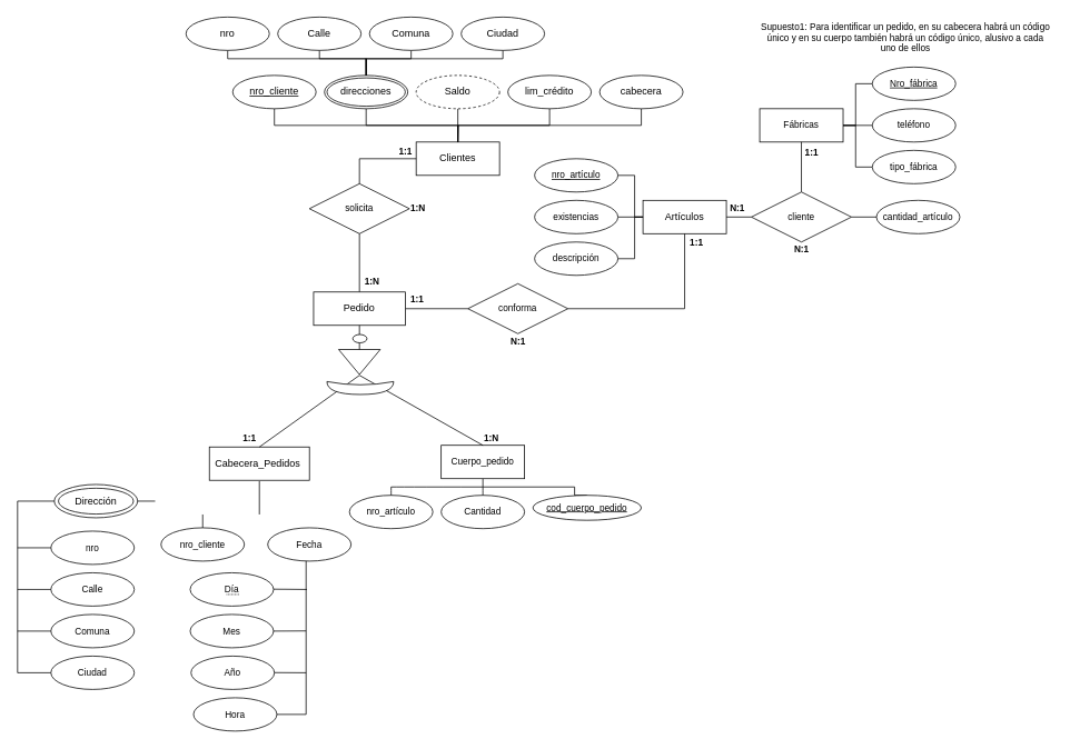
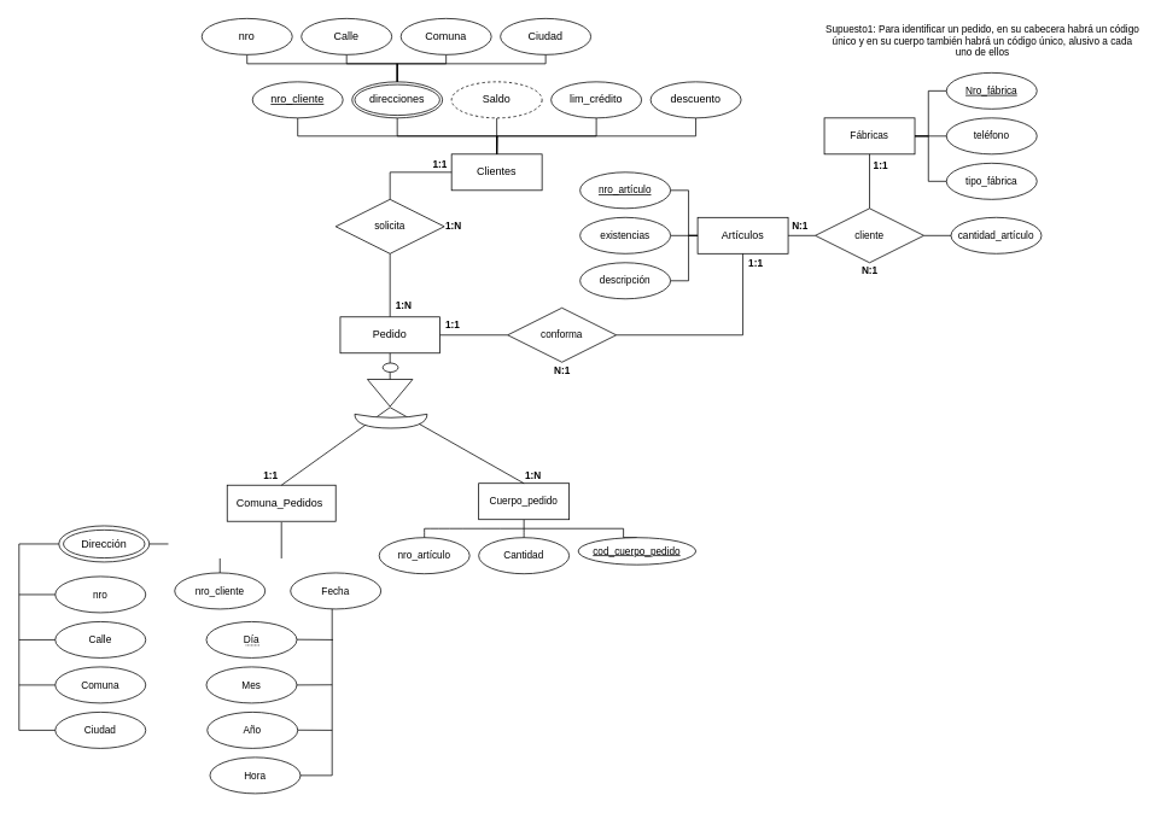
- <mxCell id="25" value="cabecera" style="ellipse;whiteSpace=wrap;html=1;align=center;" parent="1" vertex="1"><mxGeometry x="718" y="90" width="100" height="40" as="geometry" /></mxCell>
+ <mxCell id="25" value="descuento" style="ellipse;whiteSpace=wrap;html=1;align=center;" parent="1" vertex="1"><mxGeometry x="718" y="90" width="100" height="40" as="geometry" /></mxCell>
- <mxCell id="7" value="Cabecera_Pedidos&amp;nbsp;" style="whiteSpace=wrap;html=1;align=center;" parent="1" vertex="1"><mxGeometry x="250" y="536" width="120" height="40" as="geometry" /></mxCell>
+ <mxCell id="7" value="Comuna_Pedidos&amp;nbsp;" style="whiteSpace=wrap;html=1;align=center;" parent="1" vertex="1"><mxGeometry x="250" y="536" width="120" height="40" as="geometry" /></mxCell>
